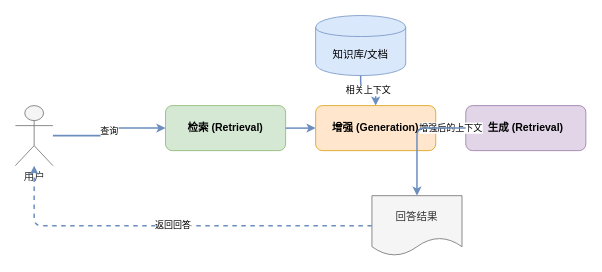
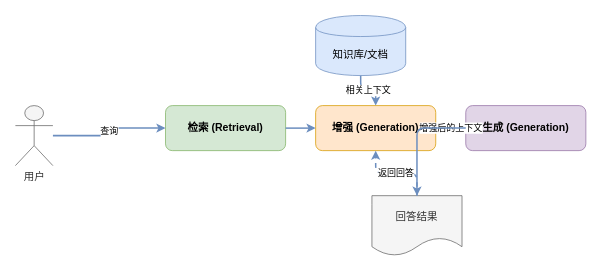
- <mxCell id="6" value="生成 (Retrieval)" style="rounded=1;whiteSpace=wrap;html=1;fillColor=#e1d5e7;strokeColor=#9673a6;fontSize=14;fontStyle=1" parent="1" vertex="1"><mxGeometry x="620" y="140" width="160" height="60" as="geometry" /></mxCell>
+ <mxCell id="6" value="生成 (Generation)" style="rounded=1;whiteSpace=wrap;html=1;fillColor=#e1d5e7;strokeColor=#9673a6;fontSize=14;fontStyle=1" parent="1" vertex="1"><mxGeometry x="620" y="140" width="160" height="60" as="geometry" /></mxCell>
- <mxCell id="13" value="返回回答" style="edgeStyle=orthogonalEdgeStyle;rounded=1;orthogonalLoop=1;jettySize=auto;html=1;strokeWidth=2;strokeColor=#6c8ebf;fontSize=12;dashed=1;" parent="1" source="7" target="2" edge="1"><mxGeometry relative="1" as="geometry" /></mxCell>
+ <mxCell id="13" value="返回回答" style="edgeStyle=orthogonalEdgeStyle;rounded=1;orthogonalLoop=1;jettySize=auto;html=1;strokeWidth=2;strokeColor=#6c8ebf;fontSize=12;dashed=1;" parent="1" source="7" target="5" edge="1"><mxGeometry relative="1" as="geometry" /></mxCell>
